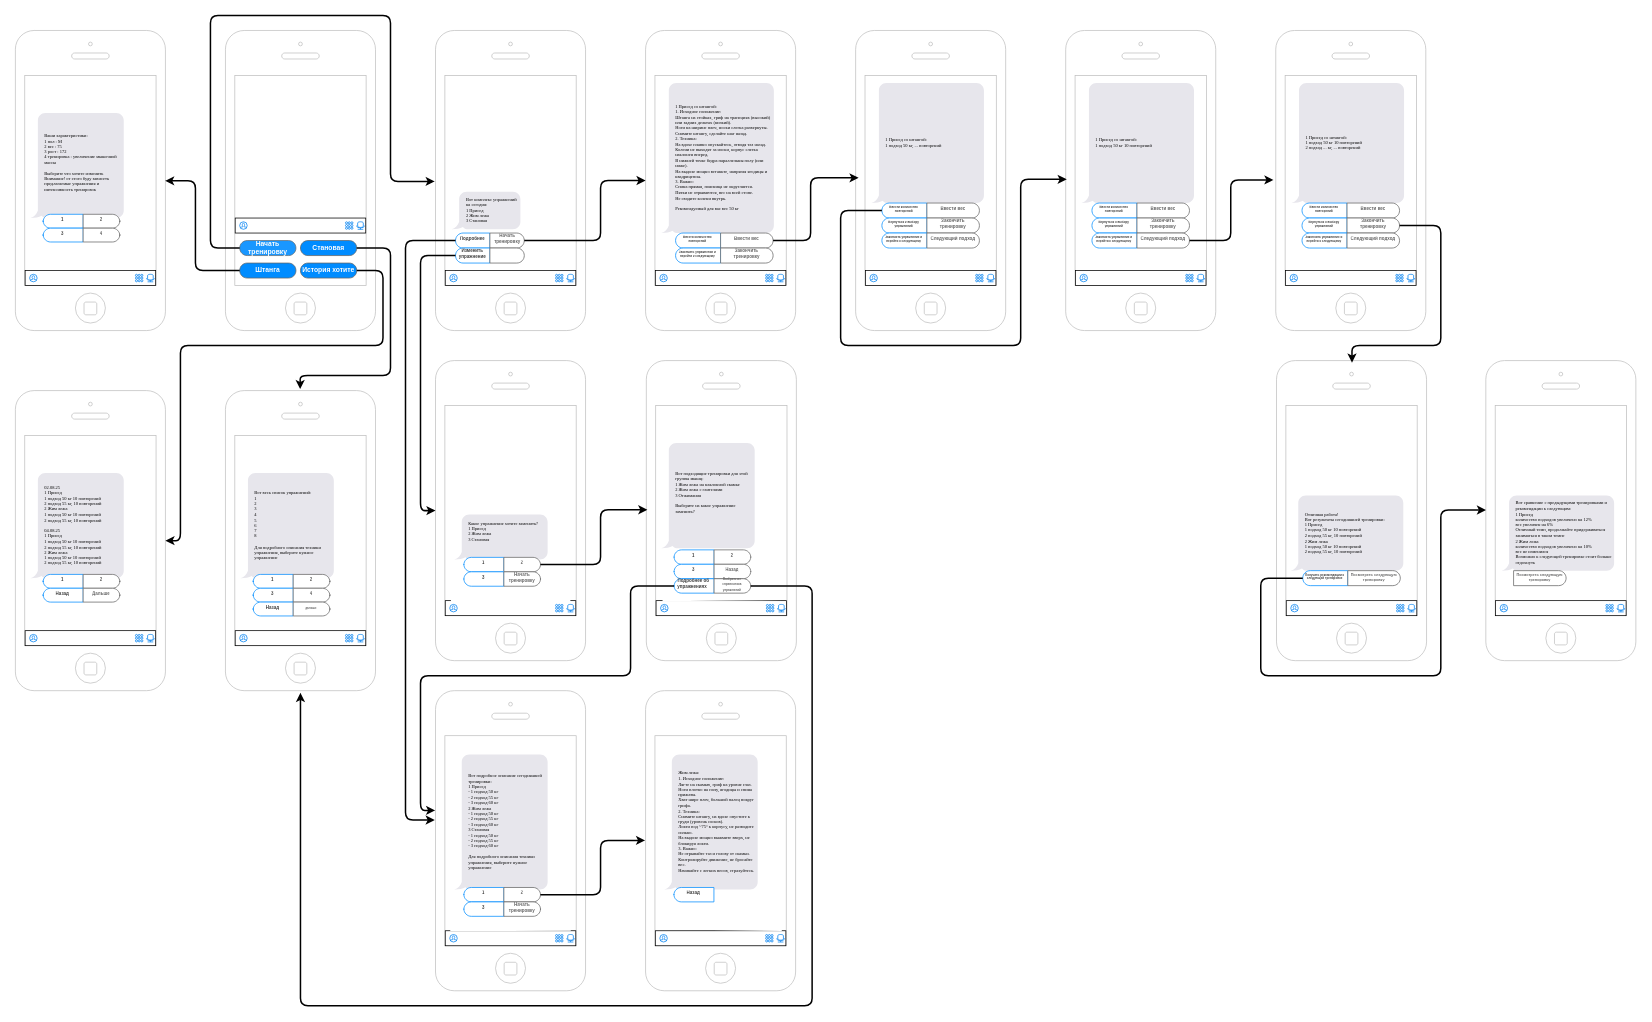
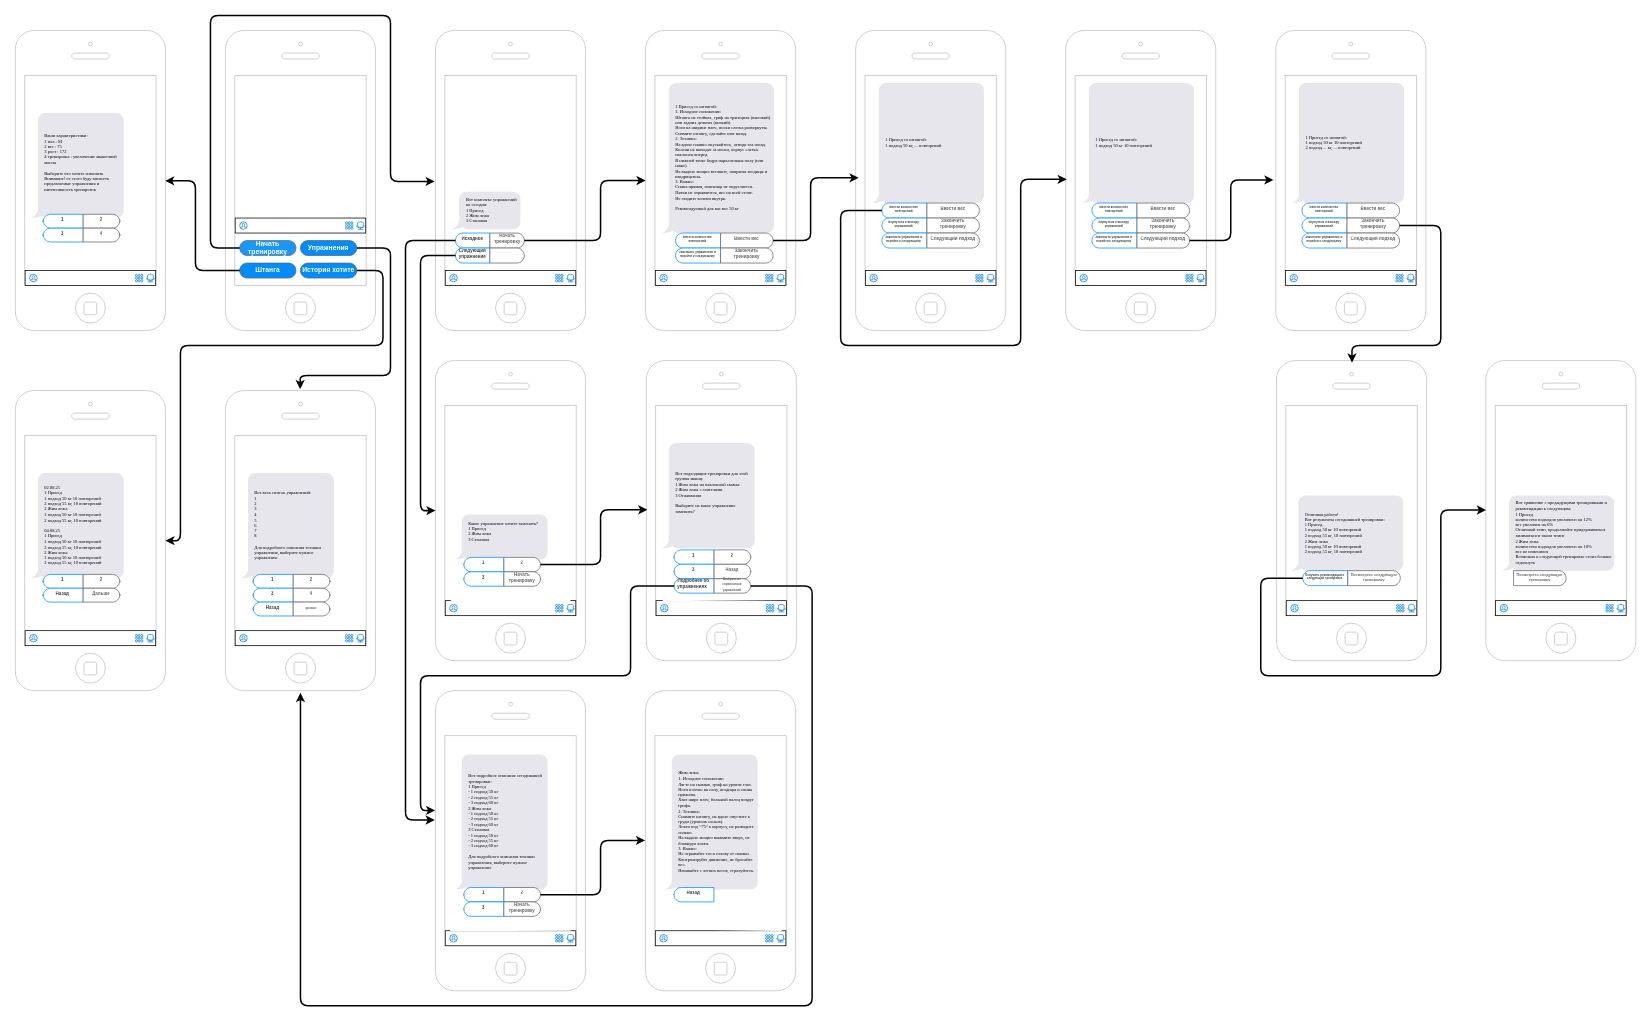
- <mxCell id="17" value="&lt;span style=&quot;color: rgb(63, 63, 63);&quot;&gt;&lt;font style=&quot;font-size: 6px;&quot;&gt;Подробнее&lt;/font&gt;&lt;/span&gt;" style="text;strokeColor=#008CFF;align=center;verticalAlign=middle;spacingLeft=9;spacingRight=10;overflow=hidden;points=[[0,0.5],[1,0.5]];portConstraint=eastwest;rotatable=0;whiteSpace=wrap;html=1;shape=mxgraph.mockup.leftButton;rSize=10;fillColor=default;fontColor=#ffffff;fontSize=5;fontStyle=1;spacing=-2;spacingTop=-4;" vertex="1" parent="16"><mxGeometry width="45.823" height="20" as="geometry" /></mxCell>
+ <mxCell id="17" value="&lt;span style=&quot;color: rgb(63, 63, 63);&quot;&gt;&lt;font style=&quot;font-size: 6px;&quot;&gt;Исходное&lt;/font&gt;&lt;/span&gt;" style="text;strokeColor=#008CFF;align=center;verticalAlign=middle;spacingLeft=9;spacingRight=10;overflow=hidden;points=[[0,0.5],[1,0.5]];portConstraint=eastwest;rotatable=0;whiteSpace=wrap;html=1;shape=mxgraph.mockup.leftButton;rSize=10;fillColor=default;fontColor=#ffffff;fontSize=5;fontStyle=1;spacing=-2;spacingTop=-4;" vertex="1" parent="16"><mxGeometry width="45.823" height="20" as="geometry" /></mxCell>
- <mxCell id="8" value="Становая" style="strokeWidth=1;shadow=0;dashed=0;align=center;html=1;shape=mxgraph.mockup.buttons.button;strokeColor=#666666;fontColor=#ffffff;mainText=;buttonStyle=round;fontSize=9;fontStyle=1;fillColor=#008cff;whiteSpace=wrap;" vertex="1" parent="1"><mxGeometry x="400" y="320" width="75" height="20" as="geometry" /></mxCell>
+ <mxCell id="8" value="Упражнения" style="strokeWidth=1;shadow=0;dashed=0;align=center;html=1;shape=mxgraph.mockup.buttons.button;strokeColor=#666666;fontColor=#ffffff;mainText=;buttonStyle=round;fontSize=9;fontStyle=1;fillColor=#008cff;whiteSpace=wrap;" vertex="1" parent="1"><mxGeometry x="400" y="320" width="75" height="20" as="geometry" /></mxCell>
- <mxCell id="20" value="&lt;span style=&quot;color: rgb(63, 63, 63);&quot;&gt;&lt;font style=&quot;font-size: 6px;&quot;&gt;Изменить упражнение&lt;/font&gt;&lt;/span&gt;" style="text;strokeColor=#008CFF;align=center;verticalAlign=middle;spacingLeft=9;spacingRight=10;overflow=hidden;points=[[0,0.5],[1,0.5]];portConstraint=eastwest;rotatable=0;whiteSpace=wrap;html=1;shape=mxgraph.mockup.leftButton;rSize=10;fillColor=default;fontColor=#ffffff;fontSize=5;fontStyle=1;spacing=-4;spacingTop=-4;" vertex="1" parent="19"><mxGeometry width="45.823" height="20" as="geometry" /></mxCell>
+ <mxCell id="20" value="&lt;span style=&quot;color: rgb(63, 63, 63);&quot;&gt;&lt;font style=&quot;font-size: 6px;&quot;&gt;Следующий упражнение&lt;/font&gt;&lt;/span&gt;" style="text;strokeColor=#008CFF;align=center;verticalAlign=middle;spacingLeft=9;spacingRight=10;overflow=hidden;points=[[0,0.5],[1,0.5]];portConstraint=eastwest;rotatable=0;whiteSpace=wrap;html=1;shape=mxgraph.mockup.leftButton;rSize=10;fillColor=default;fontColor=#ffffff;fontSize=5;fontStyle=1;spacing=-4;spacingTop=-4;" vertex="1" parent="19"><mxGeometry width="45.823" height="20" as="geometry" /></mxCell>
